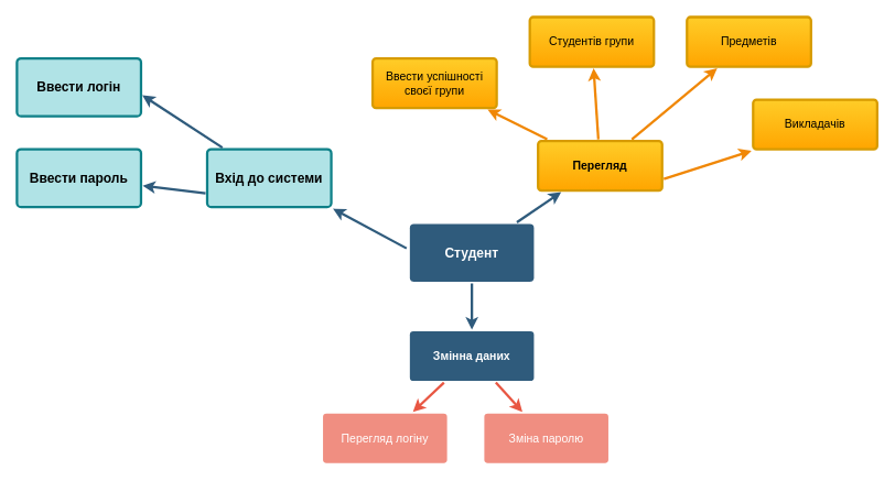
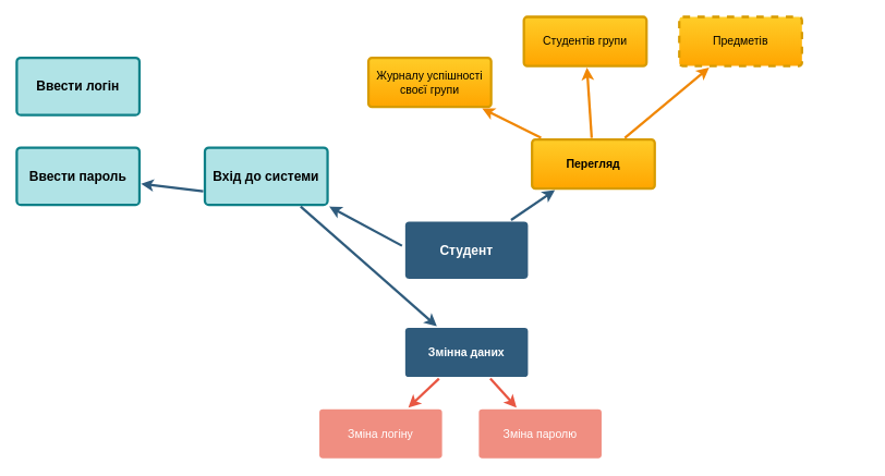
- <mxCell id="15" value="Предметів" style="rounded=1;whiteSpace=wrap;html=1;shadow=0;labelBackgroundColor=none;strokeColor=#d79b00;strokeWidth=3;fillColor=#ffcd28;fontFamily=Helvetica;fontSize=14;align=center;spacing=5;arcSize=7;perimeterSpacing=2;gradientColor=#ffa500;" parent="1" vertex="1"><mxGeometry x="830" y="20" width="150" height="60" as="geometry" /></mxCell>
+ <mxCell id="15" value="Предметів" style="rounded=1;whiteSpace=wrap;html=1;shadow=0;labelBackgroundColor=none;strokeColor=#d79b00;strokeWidth=3;fillColor=#ffcd28;fontFamily=Helvetica;fontSize=14;align=center;spacing=5;arcSize=7;perimeterSpacing=2;gradientColor=#ffa500;dashed=1;" parent="1" vertex="1"><mxGeometry x="830" y="20" width="150" height="60" as="geometry" /></mxCell>
- <mxCell id="19" value="Ввести успішності своєї групи" style="rounded=1;whiteSpace=wrap;html=1;shadow=0;labelBackgroundColor=none;strokeColor=#d79b00;strokeWidth=3;fillColor=#ffcd28;fontFamily=Helvetica;fontSize=14;align=center;spacing=5;arcSize=7;perimeterSpacing=2;gradientColor=#ffa500;" parent="1" vertex="1"><mxGeometry x="450" y="70" width="150" height="60" as="geometry" /></mxCell>
+ <mxCell id="19" value="Журналу успішності своєї групи" style="rounded=1;whiteSpace=wrap;html=1;shadow=0;labelBackgroundColor=none;strokeColor=#d79b00;strokeWidth=3;fillColor=#ffcd28;fontFamily=Helvetica;fontSize=14;align=center;spacing=5;arcSize=7;perimeterSpacing=2;gradientColor=#ffa500;" parent="1" vertex="1"><mxGeometry x="450" y="70" width="150" height="60" as="geometry" /></mxCell>
- <mxCell id="23" value="" style="edgeStyle=none;rounded=0;jumpStyle=none;html=1;shadow=0;labelBackgroundColor=none;startArrow=none;startFill=0;endArrow=classic;endFill=1;jettySize=auto;orthogonalLoop=1;strokeColor=#2F5B7C;strokeWidth=3;fontFamily=Helvetica;fontSize=16;fontColor=#23445D;spacing=5;entryX=0.997;entryY=0.631;entryDx=0;entryDy=0;entryPerimeter=0;" parent="1" source="5" target="6" edge="1"><mxGeometry relative="1" as="geometry"><mxPoint x="223" y="233.5" as="sourcePoint" /><mxPoint x="171.152" y="262.5" as="targetPoint" /></mxGeometry></mxCell>
+ <mxCell id="23" value="" style="edgeStyle=none;rounded=0;jumpStyle=none;html=1;shadow=0;labelBackgroundColor=none;startArrow=none;startFill=0;endArrow=classic;endFill=1;jettySize=auto;orthogonalLoop=1;strokeColor=#2F5B7C;strokeWidth=3;fontFamily=Helvetica;fontSize=16;fontColor=#23445D;spacing=5;" parent="1" source="5" target="10" edge="1"><mxGeometry relative="1" as="geometry"><mxPoint x="223" y="233.5" as="sourcePoint" /><mxPoint x="171.152" y="262.5" as="targetPoint" /></mxGeometry></mxCell>
- <mxCell id="14" value="&lt;span style=&quot;font-weight: normal&quot;&gt;Викладачів&lt;/span&gt;" style="rounded=1;whiteSpace=wrap;html=1;shadow=0;labelBackgroundColor=none;strokeColor=#d79b00;strokeWidth=3;fillColor=#ffcd28;fontFamily=Helvetica;fontSize=14;align=center;spacing=5;fontStyle=1;arcSize=7;perimeterSpacing=2;gradientColor=#ffa500;" parent="1" vertex="1"><mxGeometry x="910" y="120" width="150" height="60" as="geometry" /></mxCell>
- <mxCell id="24" value="" style="edgeStyle=none;rounded=0;jumpStyle=none;html=1;shadow=0;labelBackgroundColor=none;startArrow=none;startFill=0;endArrow=classic;endFill=1;jettySize=auto;orthogonalLoop=1;strokeColor=#F08705;strokeWidth=3;fontFamily=Helvetica;fontSize=14;fontColor=#FFFFFF;spacing=5;exitX=1;exitY=0.75;exitDx=0;exitDy=0;entryX=0;entryY=1;entryDx=0;entryDy=0;" parent="1" source="13" target="14" edge="1"><mxGeometry relative="1" as="geometry"><mxPoint x="799.997" y="98.5" as="sourcePoint" /><mxPoint x="845.863" y="12.5" as="targetPoint" /></mxGeometry></mxCell>
- <mxCell id="3" value="" style="edgeStyle=none;rounded=0;jumpStyle=none;html=1;shadow=0;labelBackgroundColor=none;startArrow=none;startFill=0;endArrow=classic;endFill=1;jettySize=auto;orthogonalLoop=1;strokeColor=#2F5B7C;strokeWidth=3;fontFamily=Helvetica;fontSize=16;fontColor=#23445D;spacing=5;" parent="1" source="4" target="10" edge="1"><mxGeometry relative="1" as="geometry" /></mxCell>
- <mxCell id="12" value="Перегляд логіну" style="rounded=1;whiteSpace=wrap;html=1;shadow=0;labelBackgroundColor=none;strokeColor=none;strokeWidth=3;fillColor=#f08e81;fontFamily=Helvetica;fontSize=14;fontColor=#FFFFFF;align=center;spacing=5;fontStyle=0;arcSize=7;perimeterSpacing=2;" parent="1" vertex="1"><mxGeometry x="390" y="500" width="150" height="60" as="geometry" /></mxCell>
+ <mxCell id="12" value="Зміна логіну" style="rounded=1;whiteSpace=wrap;html=1;shadow=0;labelBackgroundColor=none;strokeColor=none;strokeWidth=3;fillColor=#f08e81;fontFamily=Helvetica;fontSize=14;fontColor=#FFFFFF;align=center;spacing=5;fontStyle=0;arcSize=7;perimeterSpacing=2;" parent="1" vertex="1"><mxGeometry x="390" y="500" width="150" height="60" as="geometry" /></mxCell>
